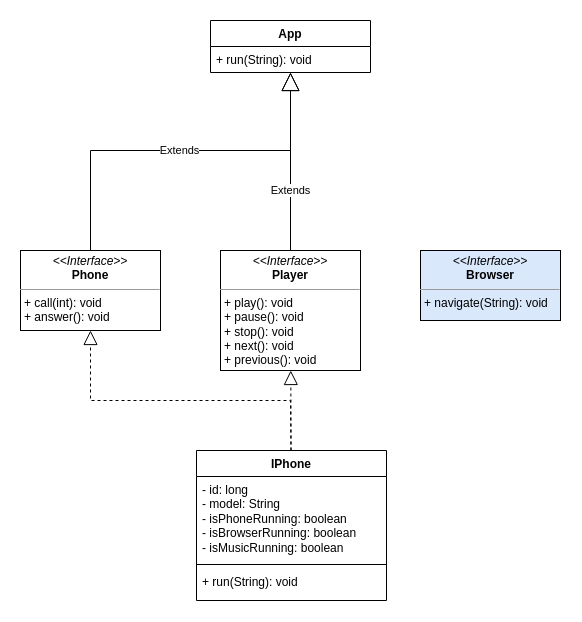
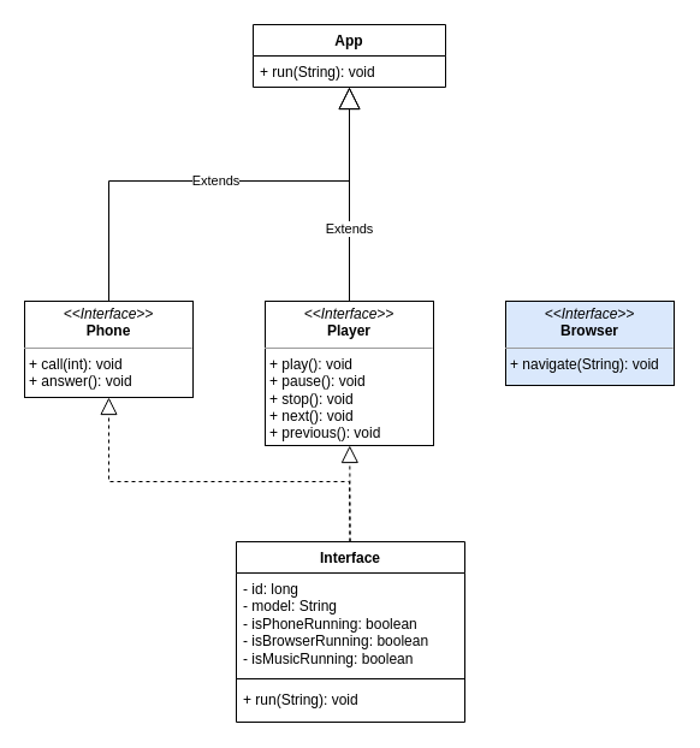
- <mxCell id="2" value="IPhone&lt;br&gt;" style="swimlane;fontStyle=1;align=center;verticalAlign=top;childLayout=stackLayout;horizontal=1;startSize=26;horizontalStack=0;resizeParent=1;resizeParentMax=0;resizeLast=0;collapsible=1;marginBottom=0;whiteSpace=wrap;html=1;" parent="1" vertex="1"><mxGeometry x="196" y="450" width="190" height="150" as="geometry" /></mxCell>
+ <mxCell id="2" value="Interface&lt;br&gt;" style="swimlane;fontStyle=1;align=center;verticalAlign=top;childLayout=stackLayout;horizontal=1;startSize=26;horizontalStack=0;resizeParent=1;resizeParentMax=0;resizeLast=0;collapsible=1;marginBottom=0;whiteSpace=wrap;html=1;" parent="1" vertex="1"><mxGeometry x="196" y="450" width="190" height="150" as="geometry" /></mxCell>
